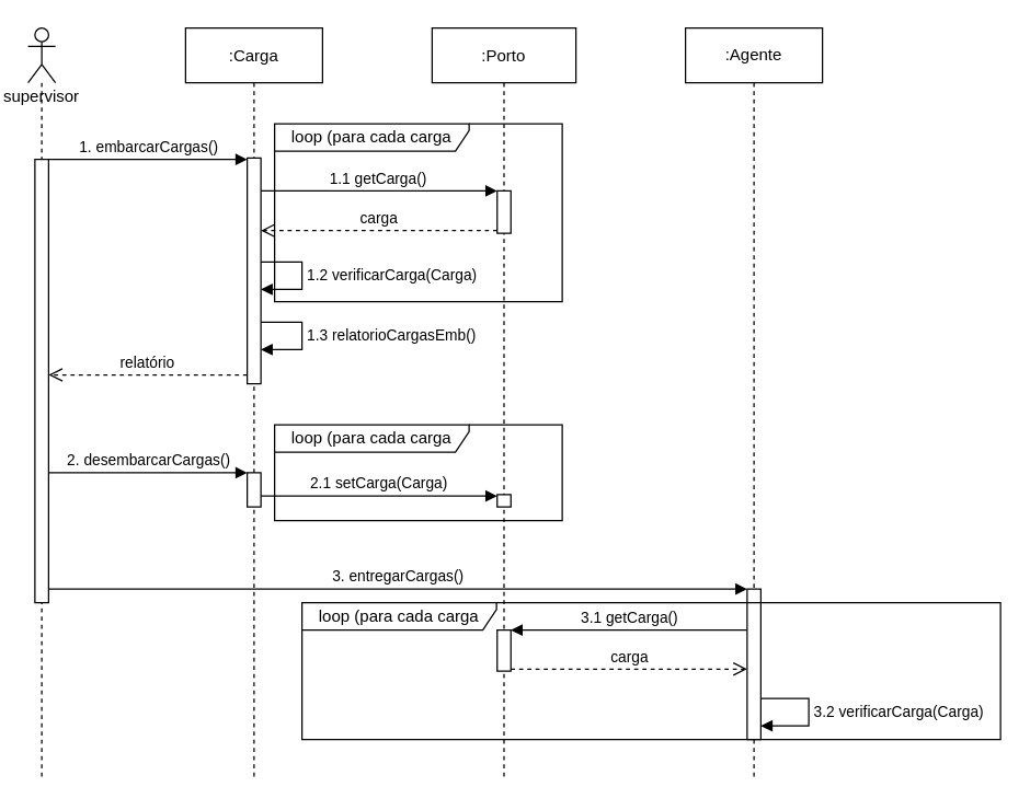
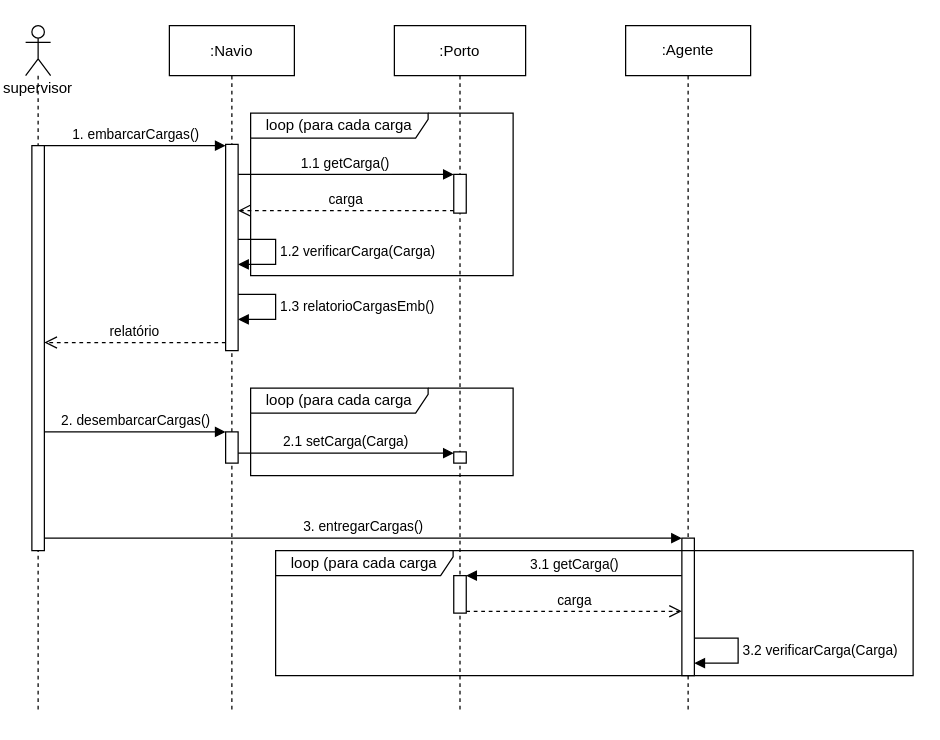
- <mxCell id="2" value=":Carga" style="shape=umlLifeline;perimeter=lifelinePerimeter;container=1;collapsible=0;recursiveResize=0;rounded=0;shadow=0;strokeWidth=1;" parent="1" vertex="1"><mxGeometry x="135" y="20" width="100" height="550" as="geometry" /></mxCell>
+ <mxCell id="2" value=":Navio" style="shape=umlLifeline;perimeter=lifelinePerimeter;container=1;collapsible=0;recursiveResize=0;rounded=0;shadow=0;strokeWidth=1;" parent="1" vertex="1"><mxGeometry x="135" y="20" width="100" height="550" as="geometry" /></mxCell>
